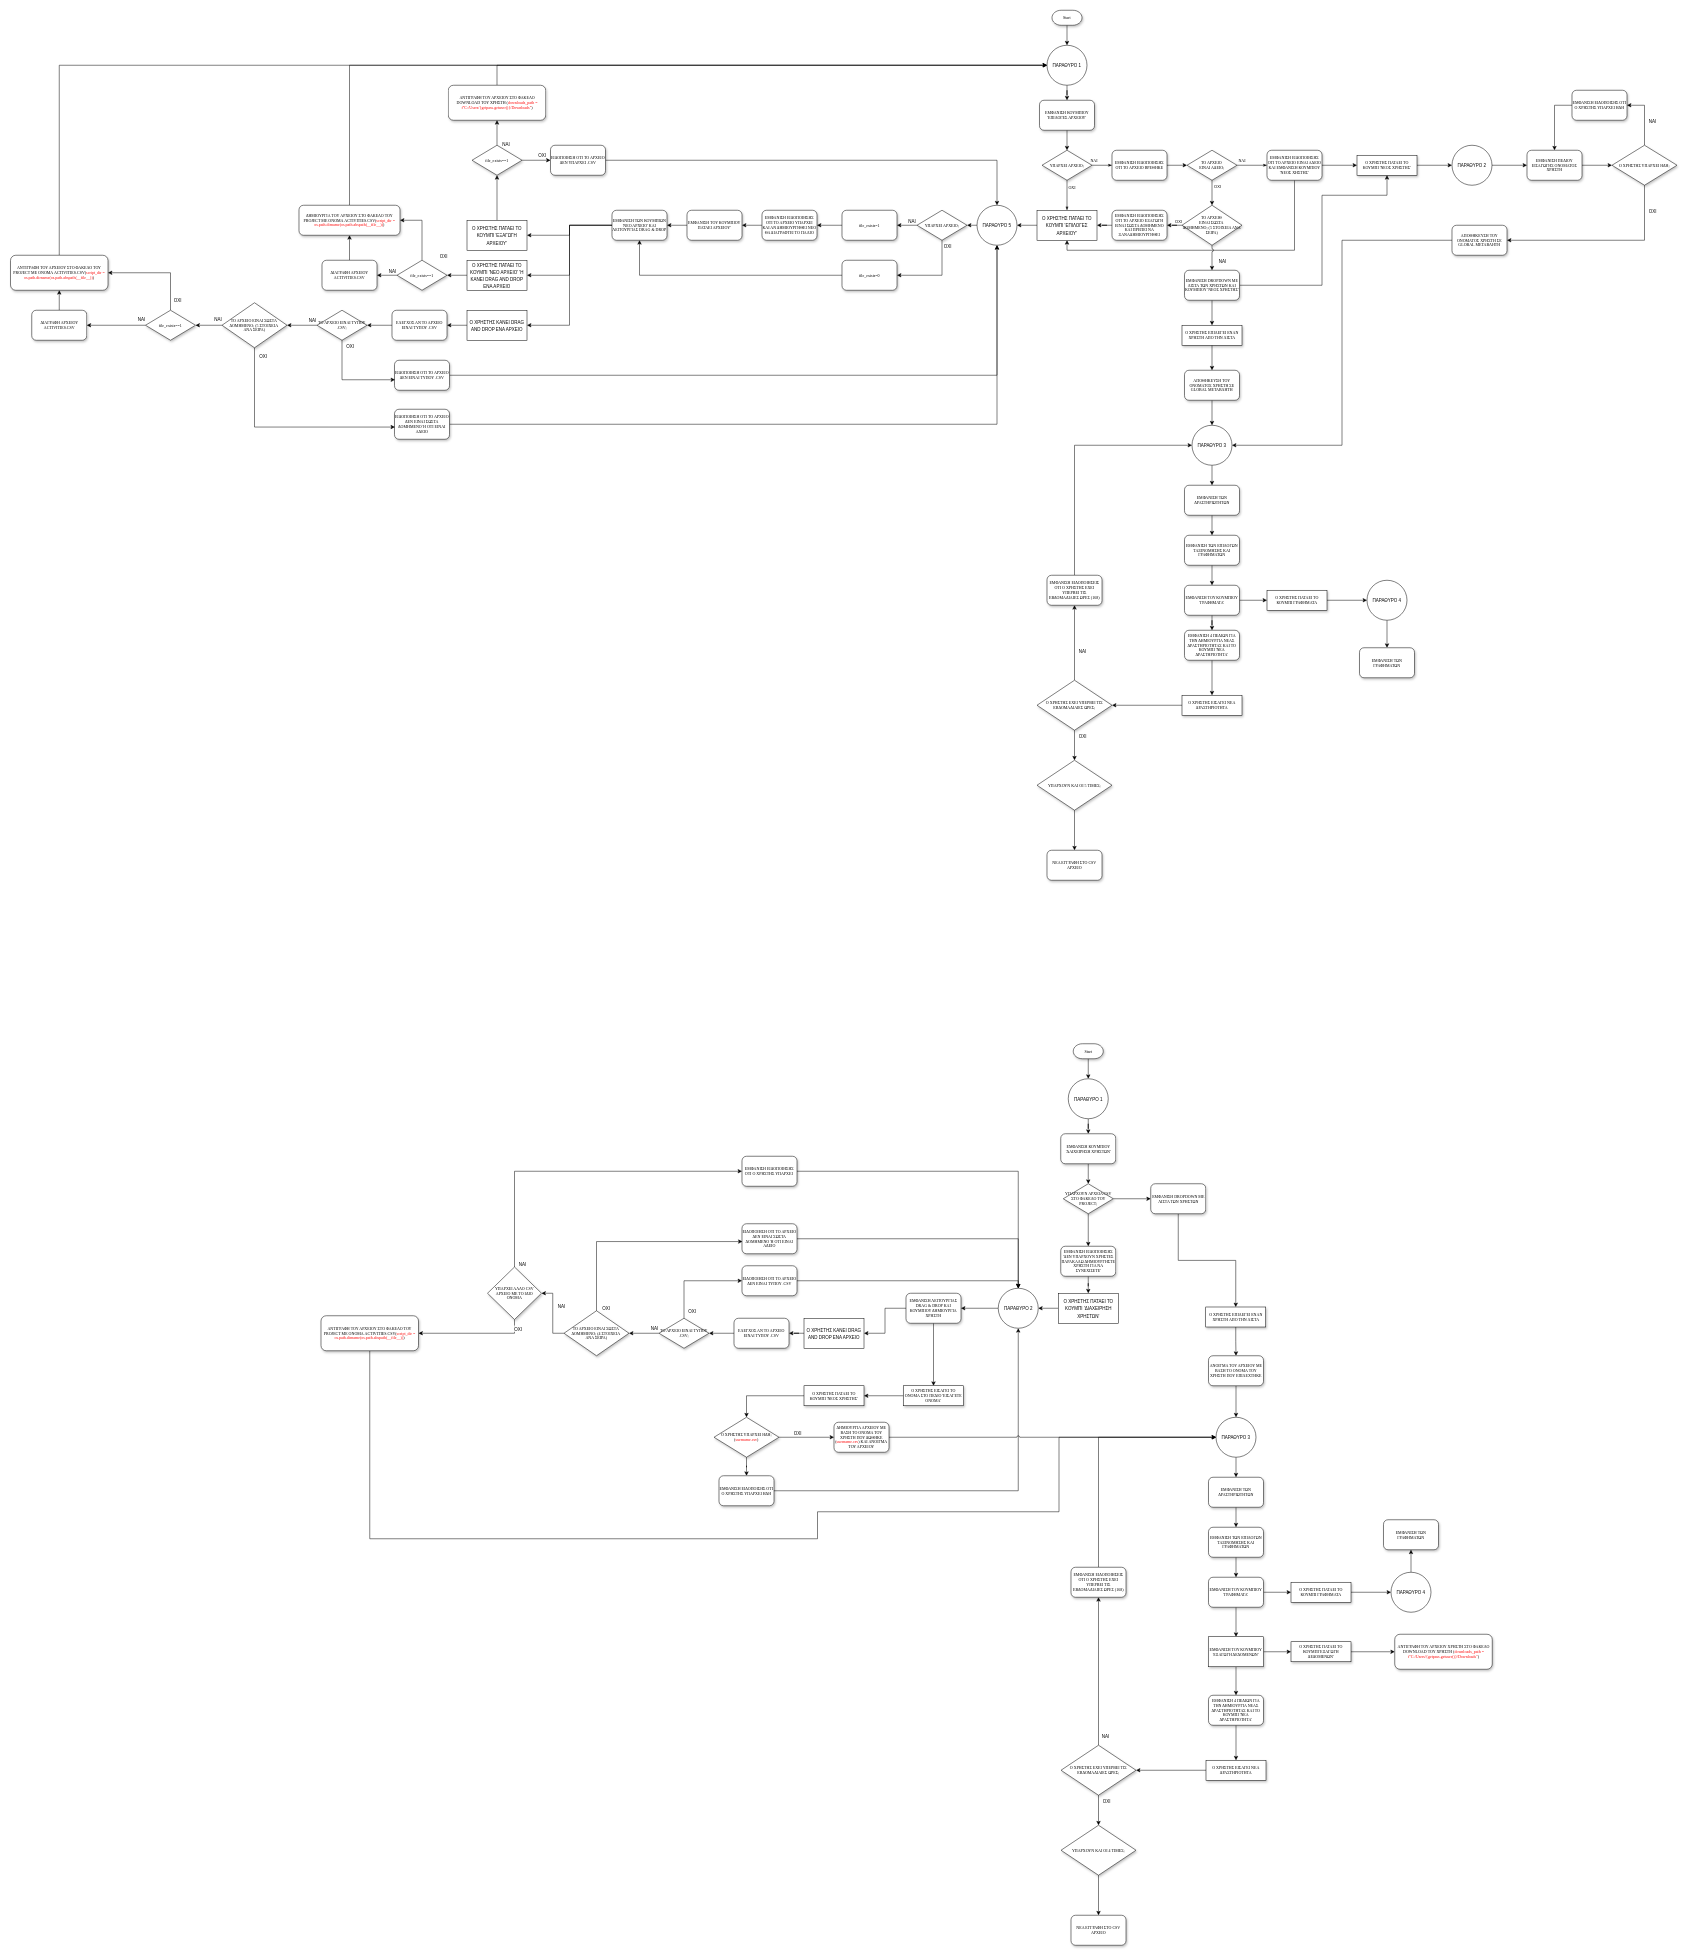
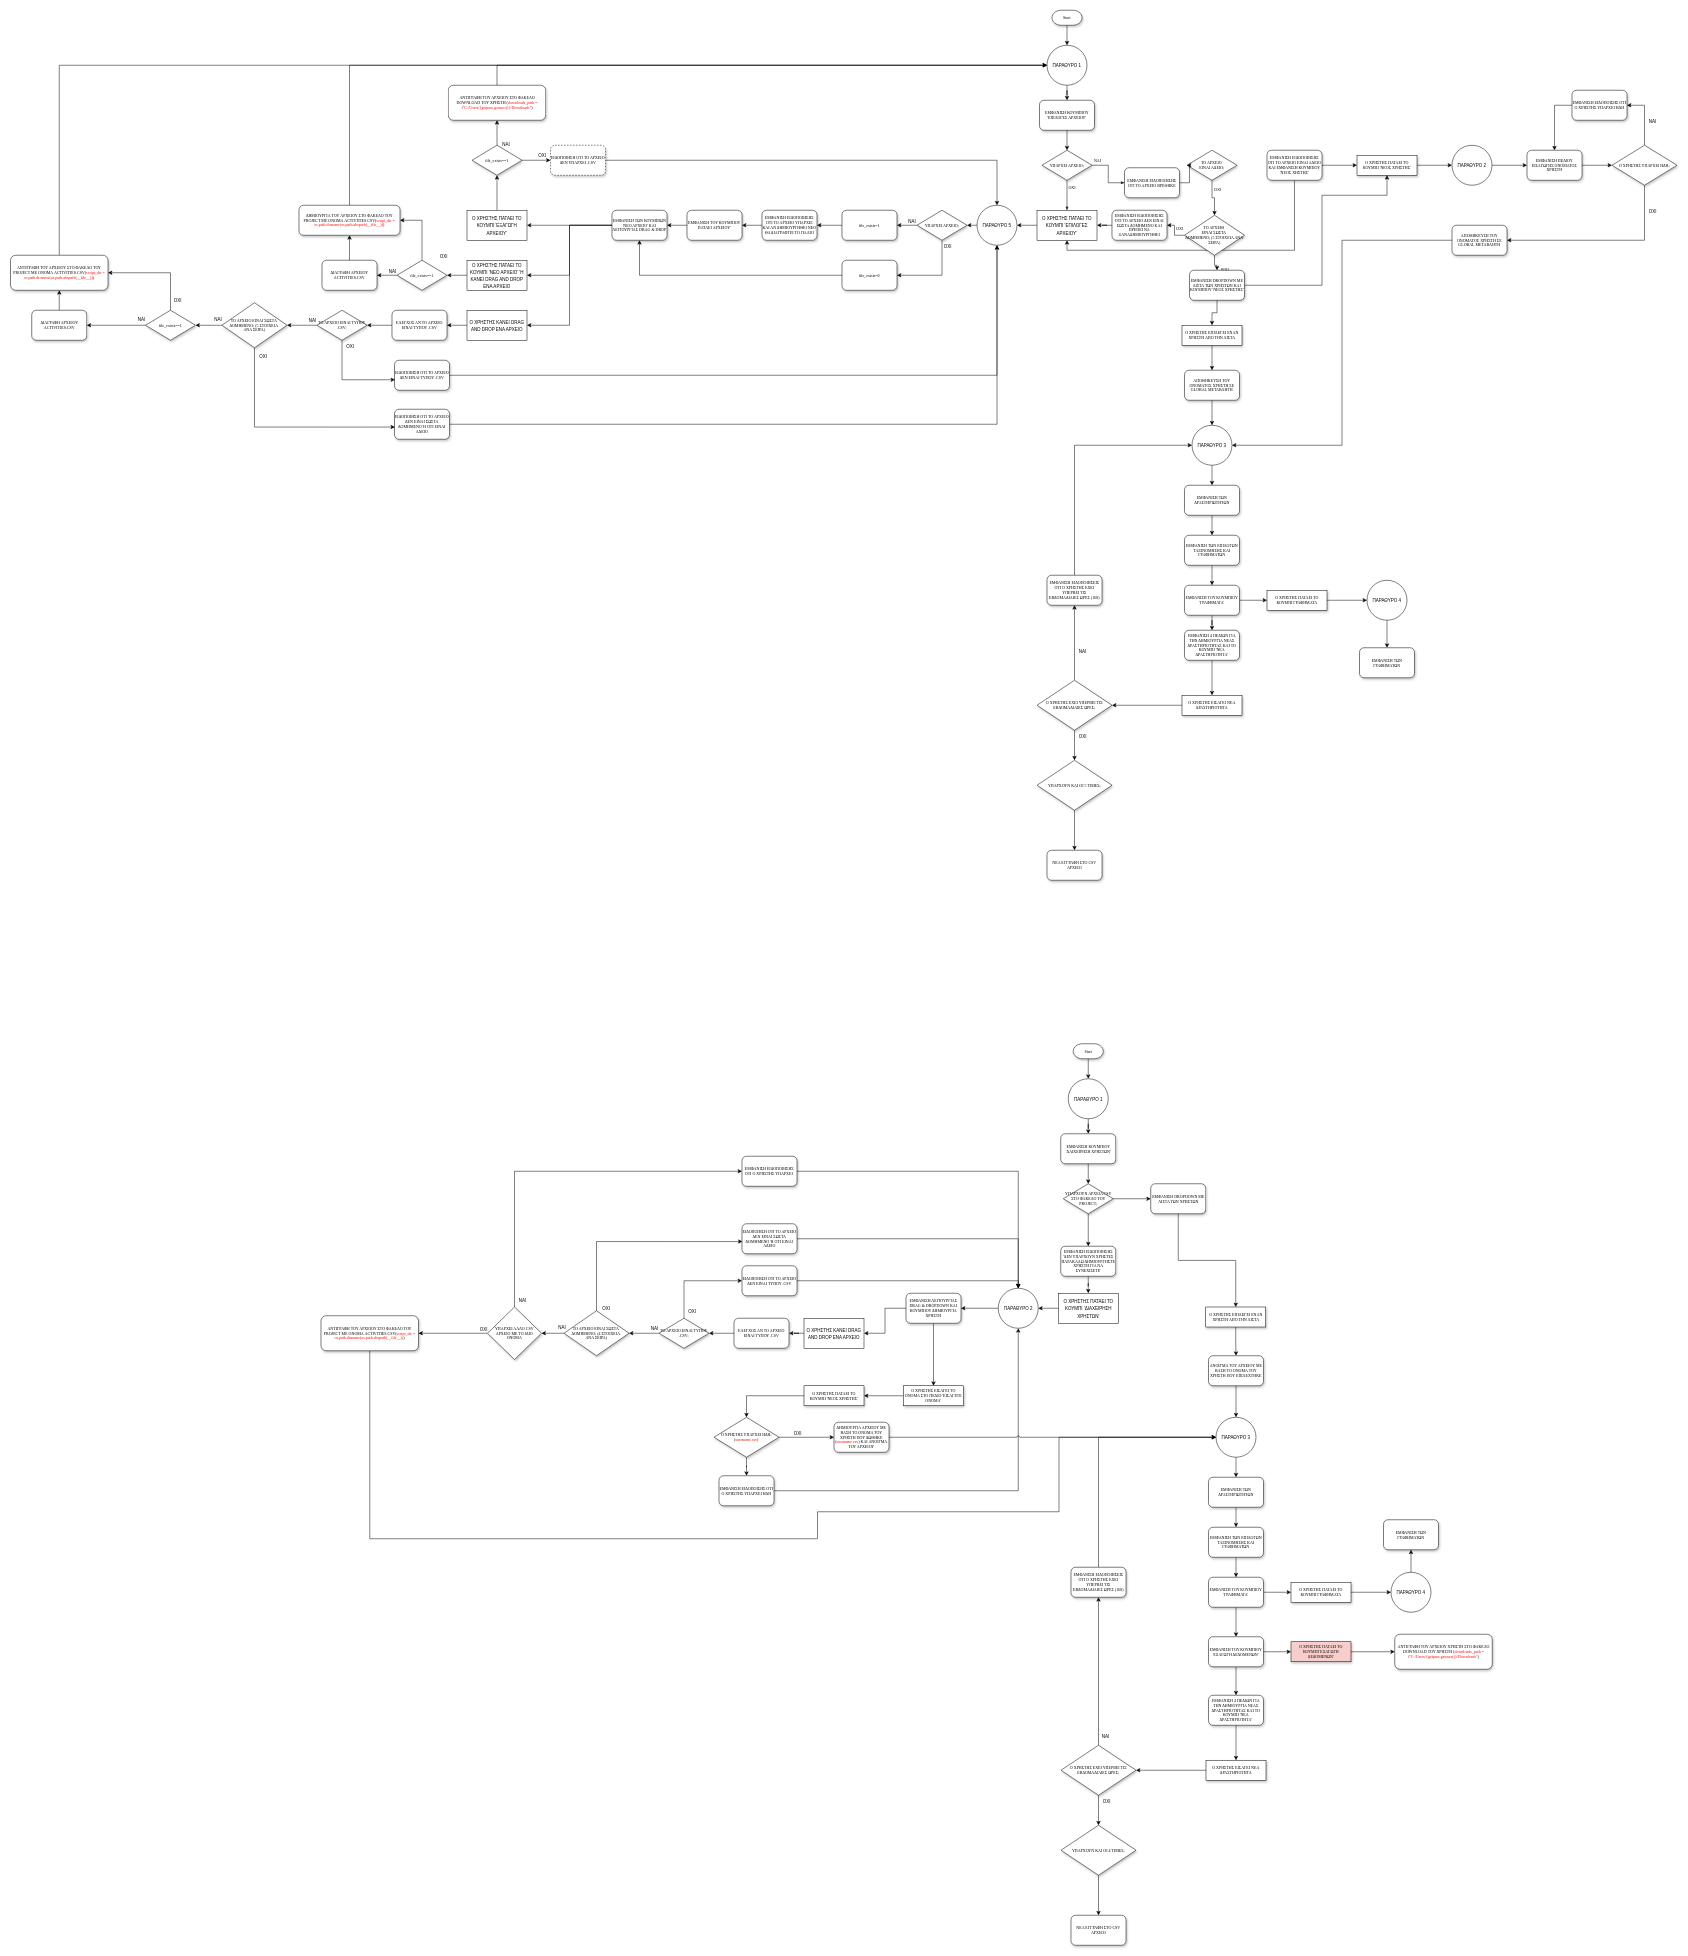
- <mxCell id="146" value="ΕΙΔΟΠΟΙΗΣΗ ΟΤΙ ΤΟ ΑΡΧΕΙΟ ΔΕΝ ΥΠΑΡΧΕΙ .CSV" style="rounded=1;whiteSpace=wrap;html=1;shadow=1;labelBackgroundColor=none;strokeWidth=1;fontFamily=Verdana;fontSize=8;align=center;" parent="1" vertex="1"><mxGeometry x="1100" y="290" width="110" height="60" as="geometry" /></mxCell>
+ <mxCell id="146" value="ΕΙΔΟΠΟΙΗΣΗ ΟΤΙ ΤΟ ΑΡΧΕΙΟ ΔΕΝ ΥΠΑΡΧΕΙ .CSV" style="rounded=1;whiteSpace=wrap;html=1;shadow=1;labelBackgroundColor=none;strokeWidth=1;fontFamily=Verdana;fontSize=8;align=center;dashed=1;" parent="1" vertex="1"><mxGeometry x="1100" y="290" width="110" height="60" as="geometry" /></mxCell>
- <mxCell id="24" value="ΕΜΦΑΝΙΣΗ ΕΙΔΟΠΟΙΗΣΗΣ ΟΤΙ ΤΟ ΑΡΧΕΙΟ ΒΡΕΘΗΚΕ" style="rounded=1;whiteSpace=wrap;html=1;shadow=1;labelBackgroundColor=none;strokeWidth=1;fontFamily=Verdana;fontSize=8;align=center;" parent="1" vertex="1"><mxGeometry x="2223" y="300" width="110" height="60" as="geometry" /></mxCell>
+ <mxCell id="24" value="ΕΜΦΑΝΙΣΗ ΕΙΔΟΠΟΙΗΣΗΣ ΟΤΙ ΤΟ ΑΡΧΕΙΟ ΒΡΕΘΗΚΕ" style="rounded=1;whiteSpace=wrap;html=1;shadow=1;labelBackgroundColor=none;strokeWidth=1;fontFamily=Verdana;fontSize=8;align=center;" parent="1" vertex="1"><mxGeometry x="2248" y="335" width="110" height="60" as="geometry" /></mxCell>
- <mxCell id="5" value="ΝΑΙ" style="edgeStyle=orthogonalEdgeStyle;rounded=0;html=1;labelBackgroundColor=none;startSize=5;endArrow=classicThin;endFill=1;endSize=5;jettySize=auto;orthogonalLoop=1;strokeWidth=1;fontFamily=Verdana;fontSize=8" parent="1" source="8" target="11" edge="1"><mxGeometry x="-0.667" y="10" relative="1" as="geometry"><mxPoint as="offset" /></mxGeometry></mxCell>
- <mxCell id="22" value="ΕΜΦΑΝΙΣΗ ΕΙΔΟΠΟΙΗΣΗΣ ΟΤΙ ΤΟ ΑΡΧΕΙΟ ΕΞΑΓΩΓΗ ΕΙΝΑΙ ΣΩΣΤΑ ΔΟΜΗΜΕΝΟ ΚΑΙ ΠΡΕΠΕΙ ΝΑ ΞΑΝΑΔΗΜΙΟΥΡΓΗΘΕΙ" style="rounded=1;whiteSpace=wrap;html=1;shadow=1;labelBackgroundColor=none;strokeWidth=1;fontFamily=Verdana;fontSize=8;align=center;" parent="1" vertex="1"><mxGeometry x="2223" y="420" width="110" height="60" as="geometry" /></mxCell>
+ <mxCell id="22" value="ΕΜΦΑΝΙΣΗ ΕΙΔΟΠΟΙΗΣΗΣ ΟΤΙ ΤΟ ΑΡΧΕΙΟ ΔΕΝ ΕΙΝΑΙ ΣΩΣΤΑ ΔΟΜΗΜΕΝΟ ΚΑΙ ΠΡΕΠΕΙ ΝΑ ΞΑΝΑΔΗΜΙΟΥΡΓΗΘΕΙ" style="rounded=1;whiteSpace=wrap;html=1;shadow=1;labelBackgroundColor=none;strokeWidth=1;fontFamily=Verdana;fontSize=8;align=center;" parent="1" vertex="1"><mxGeometry x="2223" y="420" width="110" height="60" as="geometry" /></mxCell>
- <mxCell id="20" value="ΤΟ ΑΡΧΕΙΘ&amp;nbsp;&lt;div&gt;ΕΙΝΑΙ ΣΩΣΤΑ&amp;nbsp;&lt;div&gt;ΔΟΜΗΜΕΝΟ; (5 ΣΤΟΙΧΕΙΑ ΑΝΑ ΣΕΙΡΑ)&lt;/div&gt;&lt;/div&gt;" style="rhombus;whiteSpace=wrap;html=1;rounded=0;shadow=1;labelBackgroundColor=none;strokeWidth=1;fontFamily=Verdana;fontSize=8;align=center;" parent="1" vertex="1"><mxGeometry x="2363" y="410" width="120" height="80" as="geometry" /></mxCell>
+ <mxCell id="20" value="ΤΟ ΑΡΧΕΙΘ&amp;nbsp;&lt;div&gt;ΕΙΝΑΙ ΣΩΣΤΑ&amp;nbsp;&lt;div&gt;ΔΟΜΗΜΕΝΟ; (5 ΣΤΟΙΧΕΙΑ ΑΝΑ ΣΕΙΡΑ)&lt;/div&gt;&lt;/div&gt;" style="rhombus;whiteSpace=wrap;html=1;rounded=0;shadow=1;labelBackgroundColor=none;strokeWidth=1;fontFamily=Verdana;fontSize=8;align=center;" parent="1" vertex="1"><mxGeometry x="2368" y="430" width="120" height="80" as="geometry" /></mxCell>
- <mxCell id="108" value="&lt;font style=&quot;font-size: 9px;&quot;&gt;Ο ΧΡΗΣΤΗΣ ΠΑΤΑΕΙ ΤΟ ΚΟΥΜΠΙ 'ΕΞΑΓΩΓΗ ΑΡΧΕΙΟΥ'&lt;/font&gt;" style="rounded=0;whiteSpace=wrap;html=1;" parent="1" vertex="1"><mxGeometry x="933" y="440" width="120" height="60" as="geometry" /></mxCell>
+ <mxCell id="108" value="&lt;font style=&quot;font-size: 9px;&quot;&gt;Ο ΧΡΗΣΤΗΣ ΠΑΤΑΕΙ ΤΟ ΚΟΥΜΠΙ 'ΕΞΑΓΩΓΗ ΑΡΧΕΙΟΥ'&lt;/font&gt;" style="rounded=0;whiteSpace=wrap;html=1;" parent="1" vertex="1"><mxGeometry x="933" y="420" width="120" height="60" as="geometry" /></mxCell>
- <mxCell id="33" value="ΕΜΦΑΝΙΣΗ DROPDOWN ΜΕ ΛΙΣΤΑ ΤΩΝ ΧΡΗΣΤΩΝ ΚΑΙ ΚΟΥΜΠΙΟΥ 'ΝΕΟΣ ΧΡΗΣΤΗΣ'" style="rounded=1;whiteSpace=wrap;html=1;shadow=1;labelBackgroundColor=none;strokeWidth=1;fontFamily=Verdana;fontSize=8;align=center;" parent="1" vertex="1"><mxGeometry x="2368" y="540" width="110" height="60" as="geometry" /></mxCell>
+ <mxCell id="33" value="ΕΜΦΑΝΙΣΗ DROPDOWN ΜΕ ΛΙΣΤΑ ΤΩΝ ΧΡΗΣΤΩΝ ΚΑΙ ΚΟΥΜΠΙΟΥ 'ΝΕΟΣ ΧΡΗΣΤΗΣ'" style="rounded=1;whiteSpace=wrap;html=1;shadow=1;labelBackgroundColor=none;strokeWidth=1;fontFamily=Verdana;fontSize=8;align=center;" parent="1" vertex="1"><mxGeometry x="2378" y="540" width="110" height="60" as="geometry" /></mxCell>
- <mxCell id="219" value="ΥΠΑΡΧΕΙ ΑΛΛΟ CSV ΑΡΧΕΙΟ ΜΕ ΤΟ ΙΔΙΟ ΟΝΟΜΑ" style="rhombus;whiteSpace=wrap;html=1;rounded=0;shadow=1;labelBackgroundColor=none;strokeWidth=1;fontFamily=Verdana;fontSize=8;align=center;" parent="1" vertex="1"><mxGeometry x="974" y="2533.5" width="108" height="105" as="geometry" /></mxCell>
+ <mxCell id="219" value="ΥΠΑΡΧΕΙ ΑΛΛΟ CSV ΑΡΧΕΙΟ ΜΕ ΤΟ ΙΔΙΟ ΟΝΟΜΑ" style="rhombus;whiteSpace=wrap;html=1;rounded=0;shadow=1;labelBackgroundColor=none;strokeWidth=1;fontFamily=Verdana;fontSize=8;align=center;" parent="1" vertex="1"><mxGeometry x="974" y="2613.5" width="108" height="105" as="geometry" /></mxCell>
- <mxCell id="192" value="ΕΜΦΑΝΙΣΗ ΛΕΙΤΟΥΡΓΙΑΣ DRAG &amp;amp; DROP ΚΑΙ ΚΟΥΜΠΙΟΥ ΔΗΜΙΟΥΡΓΙΑ ΧΡΗΣΤΗ" style="rounded=1;whiteSpace=wrap;html=1;shadow=1;labelBackgroundColor=none;strokeWidth=1;fontFamily=Verdana;fontSize=8;align=center;" parent="1" vertex="1"><mxGeometry x="1811" y="2586" width="110" height="60" as="geometry" /></mxCell>
+ <mxCell id="192" value="ΕΜΦΑΝΙΣΗ ΛΕΙΤΟΥΡΓΙΑΣ DRAG &amp;amp; DROPDOWN ΚΑΙ ΚΟΥΜΠΙΟΥ ΔΗΜΙΟΥΡΓΙΑ ΧΡΗΣΤΗ" style="rounded=1;whiteSpace=wrap;html=1;shadow=1;labelBackgroundColor=none;strokeWidth=1;fontFamily=Verdana;fontSize=8;align=center;" parent="1" vertex="1"><mxGeometry x="1811" y="2586" width="110" height="60" as="geometry" /></mxCell>
- <mxCell id="226" value="ΕΜΦΑΝΙΣΗ ΤΟΥ ΚΟΥΜΠΙΟΥ ΈΞΑΓΩΓΗ ΔΕΔΟΜΕΝΩΝ'" style="whiteSpace=wrap;html=1;shadow=1;labelBackgroundColor=none;strokeWidth=1;fontFamily=Verdana;fontSize=8;align=center;rounded=0;" parent="1" vertex="1"><mxGeometry x="2416" y="3273" width="110" height="60" as="geometry" /></mxCell>
+ <mxCell id="226" value="ΕΜΦΑΝΙΣΗ ΤΟΥ ΚΟΥΜΠΙΟΥ ΈΞΑΓΩΓΗ ΔΕΔΟΜΕΝΩΝ'" style="rounded=1;whiteSpace=wrap;html=1;shadow=1;labelBackgroundColor=none;strokeWidth=1;fontFamily=Verdana;fontSize=8;align=center;" parent="1" vertex="1"><mxGeometry x="2416" y="3273" width="110" height="60" as="geometry" /></mxCell>
- <mxCell id="228" value="Ο ΧΡΗΣΤΗΣ ΠΑΤΑΕΙ ΤΟ ΚΟΥΜΠΙ ΈΞΑΓΩΓΗ ΔΕΔΟΜΕΝΩΝ'" style="whiteSpace=wrap;html=1;rounded=0;shadow=1;labelBackgroundColor=none;strokeWidth=1;fontFamily=Verdana;fontSize=8;align=center;" parent="1" vertex="1"><mxGeometry x="2581" y="3283" width="120" height="40" as="geometry" /></mxCell>
+ <mxCell id="228" value="Ο ΧΡΗΣΤΗΣ ΠΑΤΑΕΙ ΤΟ ΚΟΥΜΠΙ ΈΞΑΓΩΓΗ ΔΕΔΟΜΕΝΩΝ'" style="whiteSpace=wrap;html=1;rounded=0;shadow=1;labelBackgroundColor=none;strokeWidth=1;fontFamily=Verdana;fontSize=8;align=center;fillColor=#f8cecc;" parent="1" vertex="1"><mxGeometry x="2581" y="3283" width="120" height="40" as="geometry" /></mxCell>
